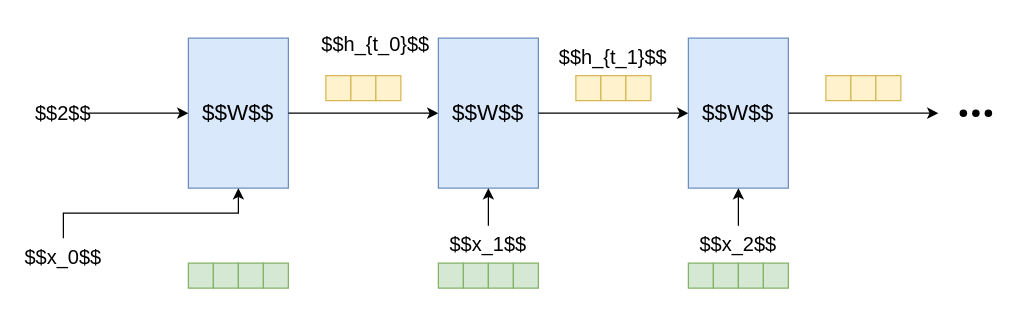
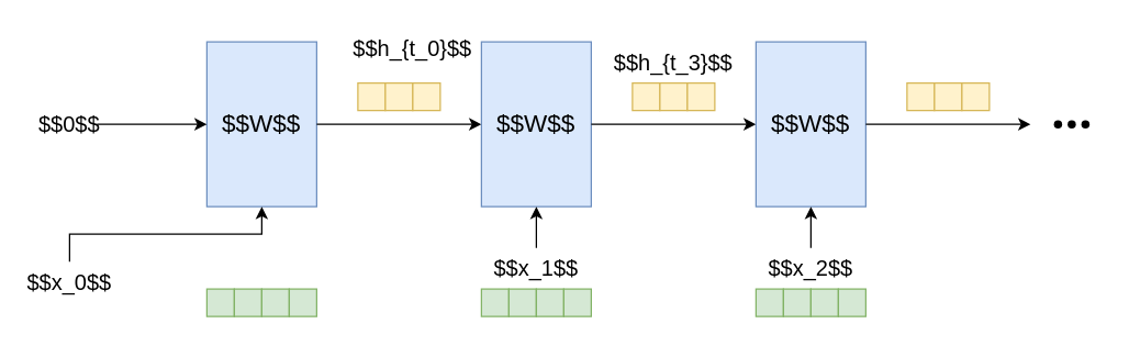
- <mxCell id="28" value="&lt;font style=&quot;font-size: 16px;&quot;&gt;$$h_{t_1}$$&lt;/font&gt;" style="text;html=1;strokeColor=none;fillColor=none;align=center;verticalAlign=middle;whiteSpace=wrap;rounded=0;" vertex="1" parent="1"><mxGeometry x="460" y="30" width="60" height="30" as="geometry" /></mxCell>
+ <mxCell id="28" value="&lt;font style=&quot;font-size: 16px;&quot;&gt;$$h_{t_3}$$&lt;/font&gt;" style="text;html=1;strokeColor=none;fillColor=none;align=center;verticalAlign=middle;whiteSpace=wrap;rounded=0;" vertex="1" parent="1"><mxGeometry x="460" y="30" width="60" height="30" as="geometry" /></mxCell>
- <mxCell id="47" value="&lt;font style=&quot;font-size: 16px;&quot;&gt;$$2$$&lt;/font&gt;" style="text;html=1;strokeColor=none;fillColor=none;align=center;verticalAlign=middle;whiteSpace=wrap;rounded=0;" vertex="1" parent="1"><mxGeometry x="20" y="75" width="60" height="30" as="geometry" /></mxCell>
+ <mxCell id="47" value="&lt;font style=&quot;font-size: 16px;&quot;&gt;$$0$$&lt;/font&gt;" style="text;html=1;strokeColor=none;fillColor=none;align=center;verticalAlign=middle;whiteSpace=wrap;rounded=0;" vertex="1" parent="1"><mxGeometry x="20" y="75" width="60" height="30" as="geometry" /></mxCell>
